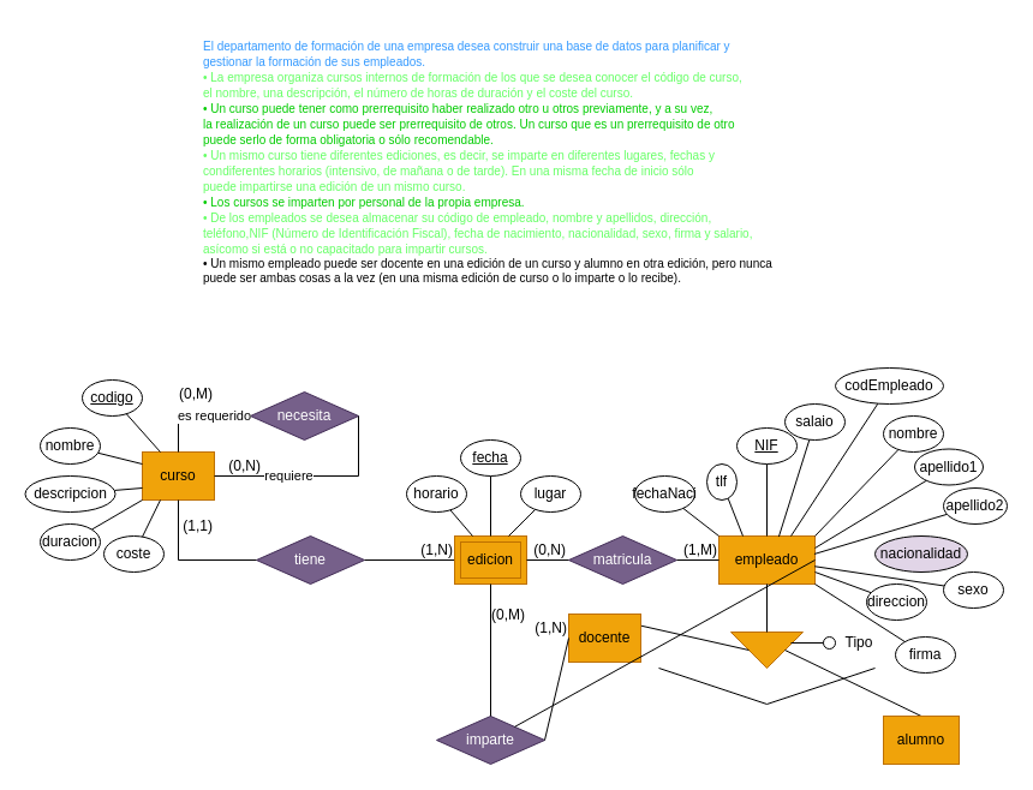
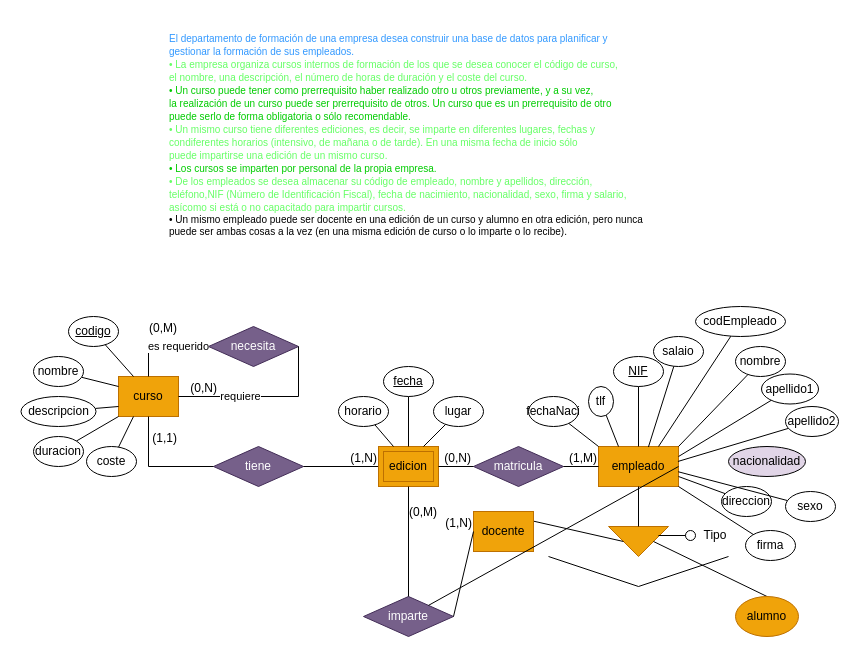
- <mxCell id="71" value="sexo" style="ellipse;whiteSpace=wrap;html=1;align=center;" vertex="1" parent="1"><mxGeometry x="785" y="476" width="50" height="30" as="geometry" /></mxCell>
+ <mxCell id="71" value="sexo" style="ellipse;whiteSpace=wrap;html=1;align=center;" vertex="1" parent="1"><mxGeometry x="785" y="491" width="50" height="30" as="geometry" /></mxCell>
- <mxCell id="27" value="alumno" style="whiteSpace=wrap;html=1;align=center;fillColor=#f0a30a;strokeColor=#BD7000;fontColor=#000000;" vertex="1" parent="1"><mxGeometry x="735" y="596" width="63" height="40" as="geometry" /></mxCell>
+ <mxCell id="27" value="alumno" style="ellipse;whiteSpace=wrap;html=1;align=center;fillColor=#f0a30a;strokeColor=#BD7000;fontColor=#000000;" vertex="1" parent="1"><mxGeometry x="735" y="596" width="63" height="40" as="geometry" /></mxCell>
